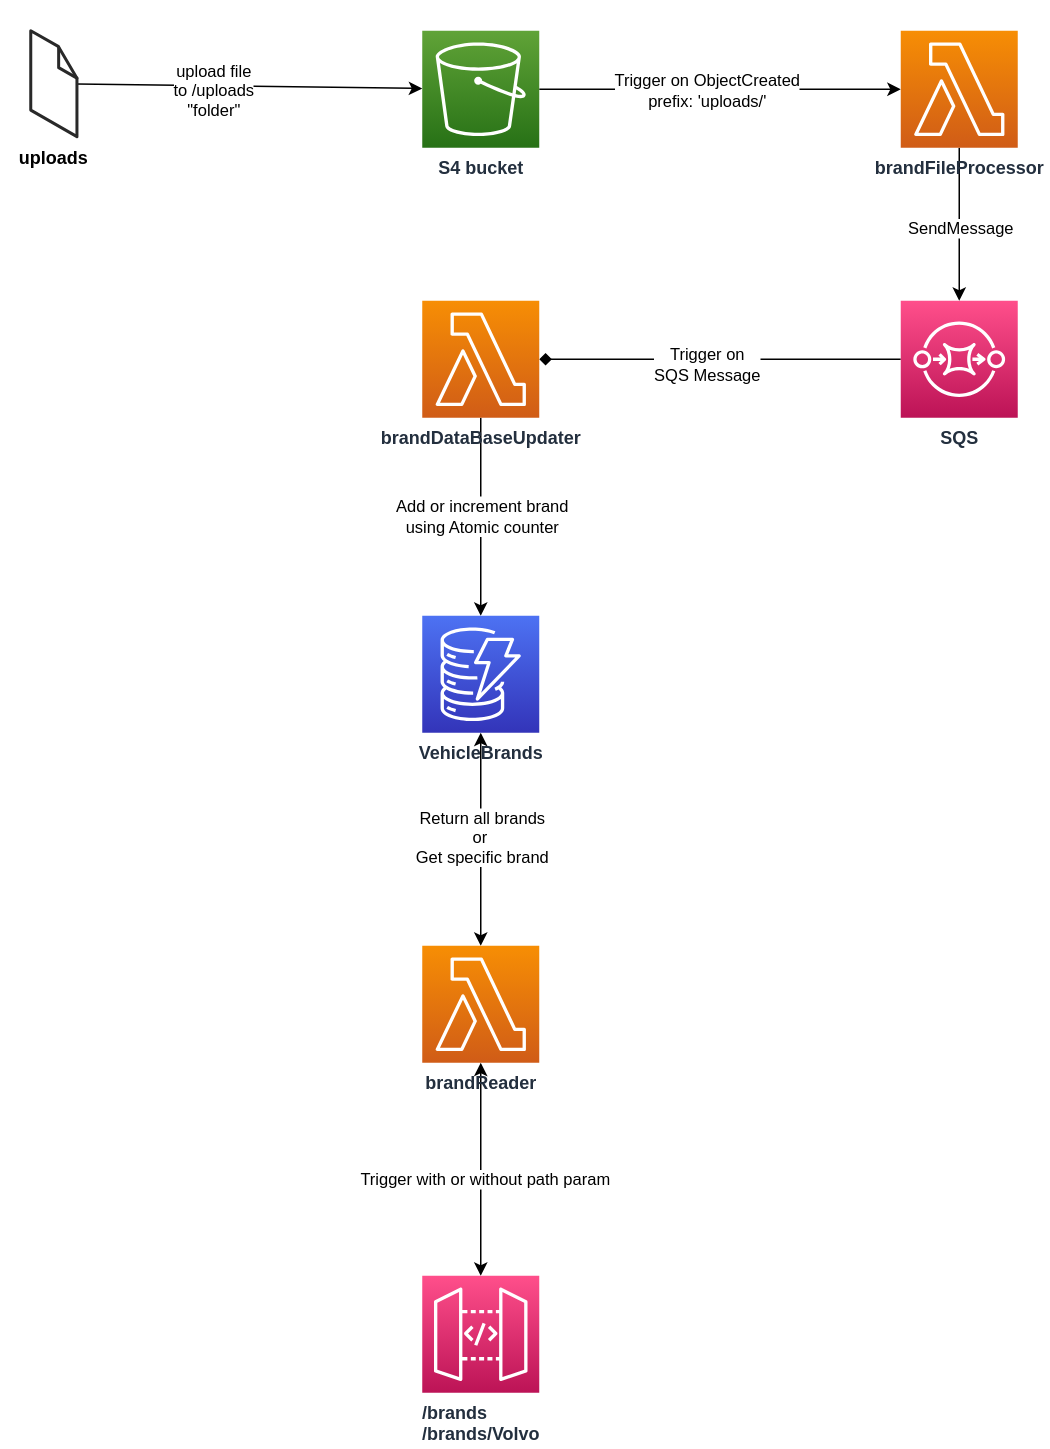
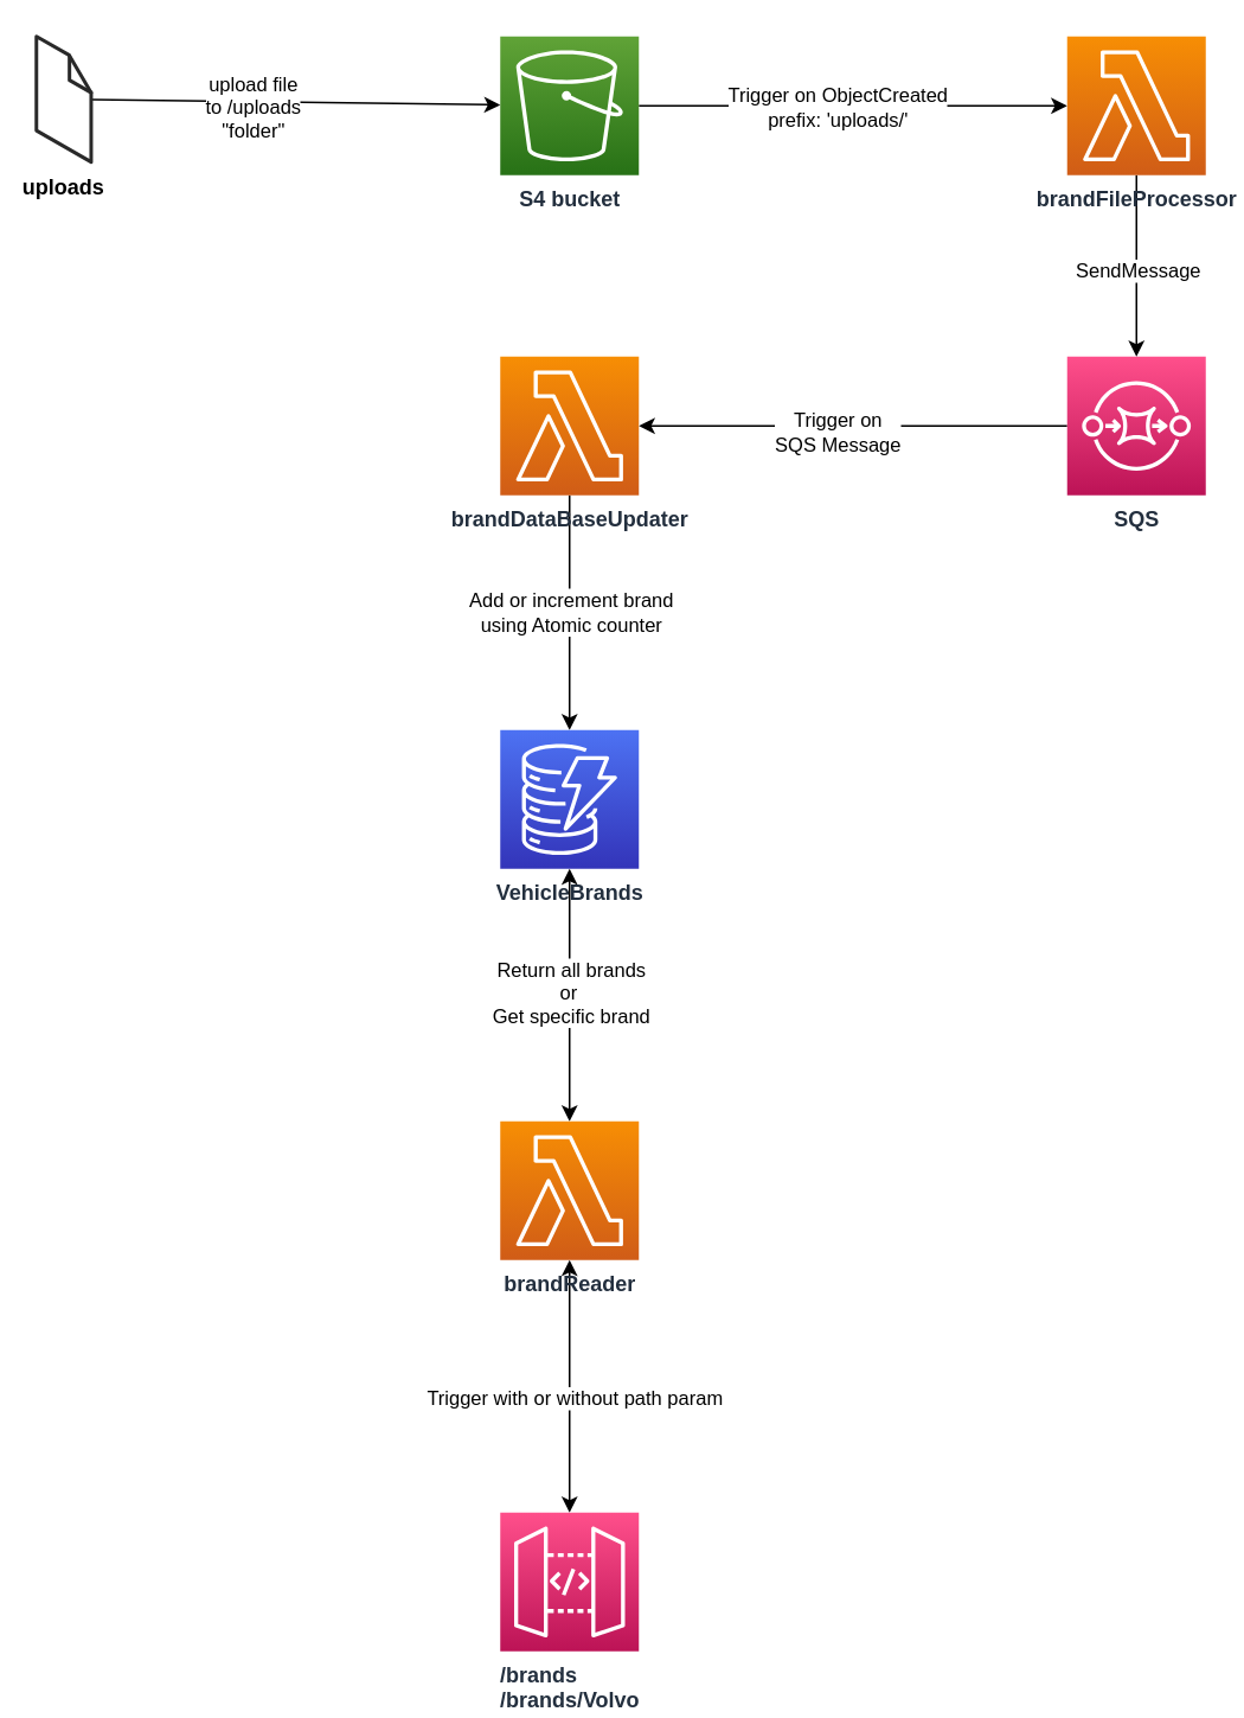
- <mxCell id="10" style="edgeStyle=none;rounded=0;orthogonalLoop=1;jettySize=auto;html=1;endArrow=diamond;" edge="1" parent="1" source="12" target="19"><mxGeometry relative="1" as="geometry" /></mxCell>
+ <mxCell id="10" style="edgeStyle=none;rounded=0;orthogonalLoop=1;jettySize=auto;html=1;" edge="1" parent="1" source="12" target="19"><mxGeometry relative="1" as="geometry" /></mxCell>
